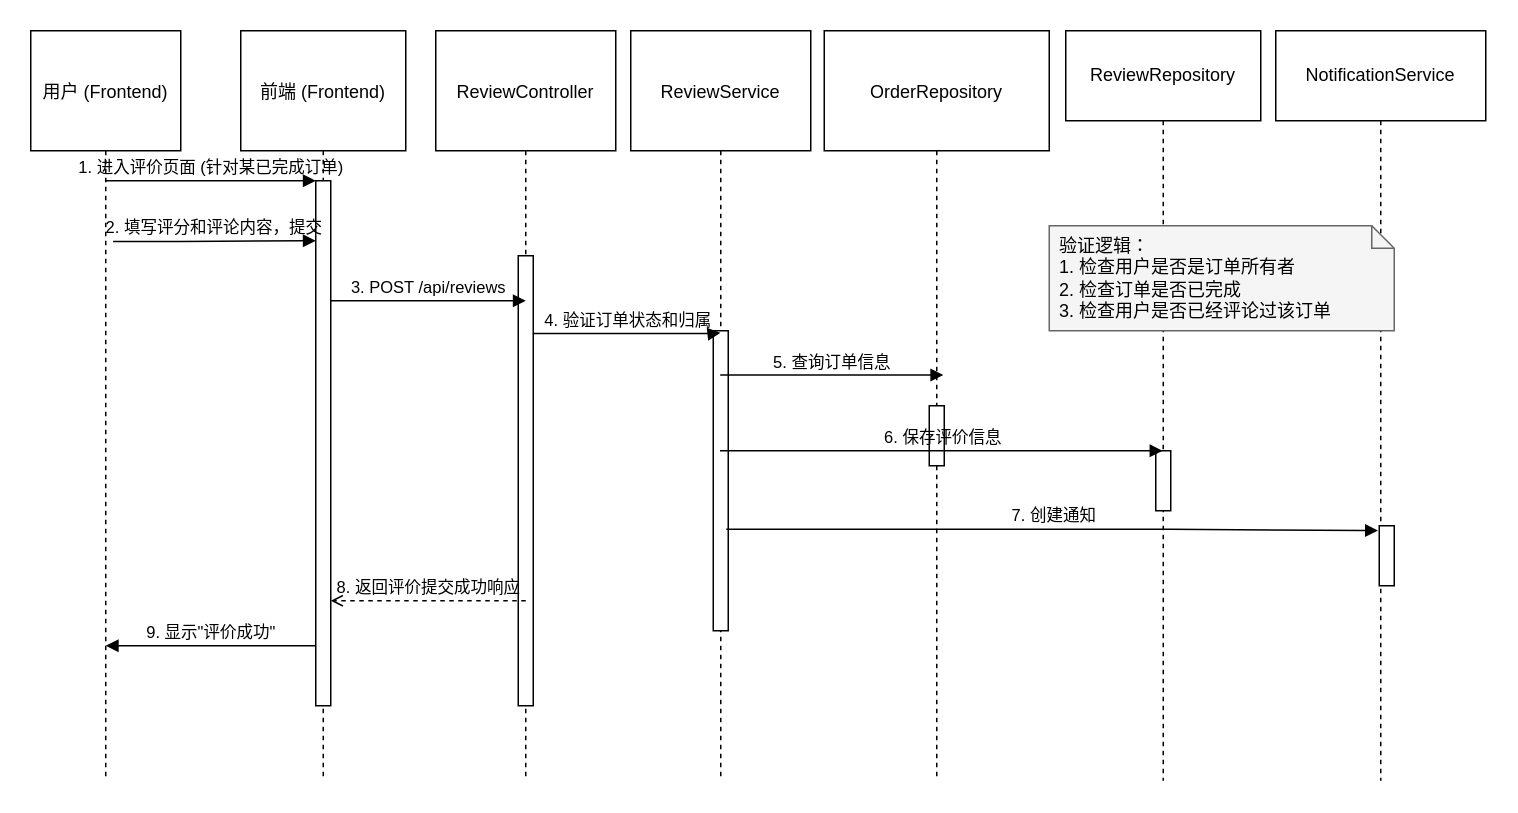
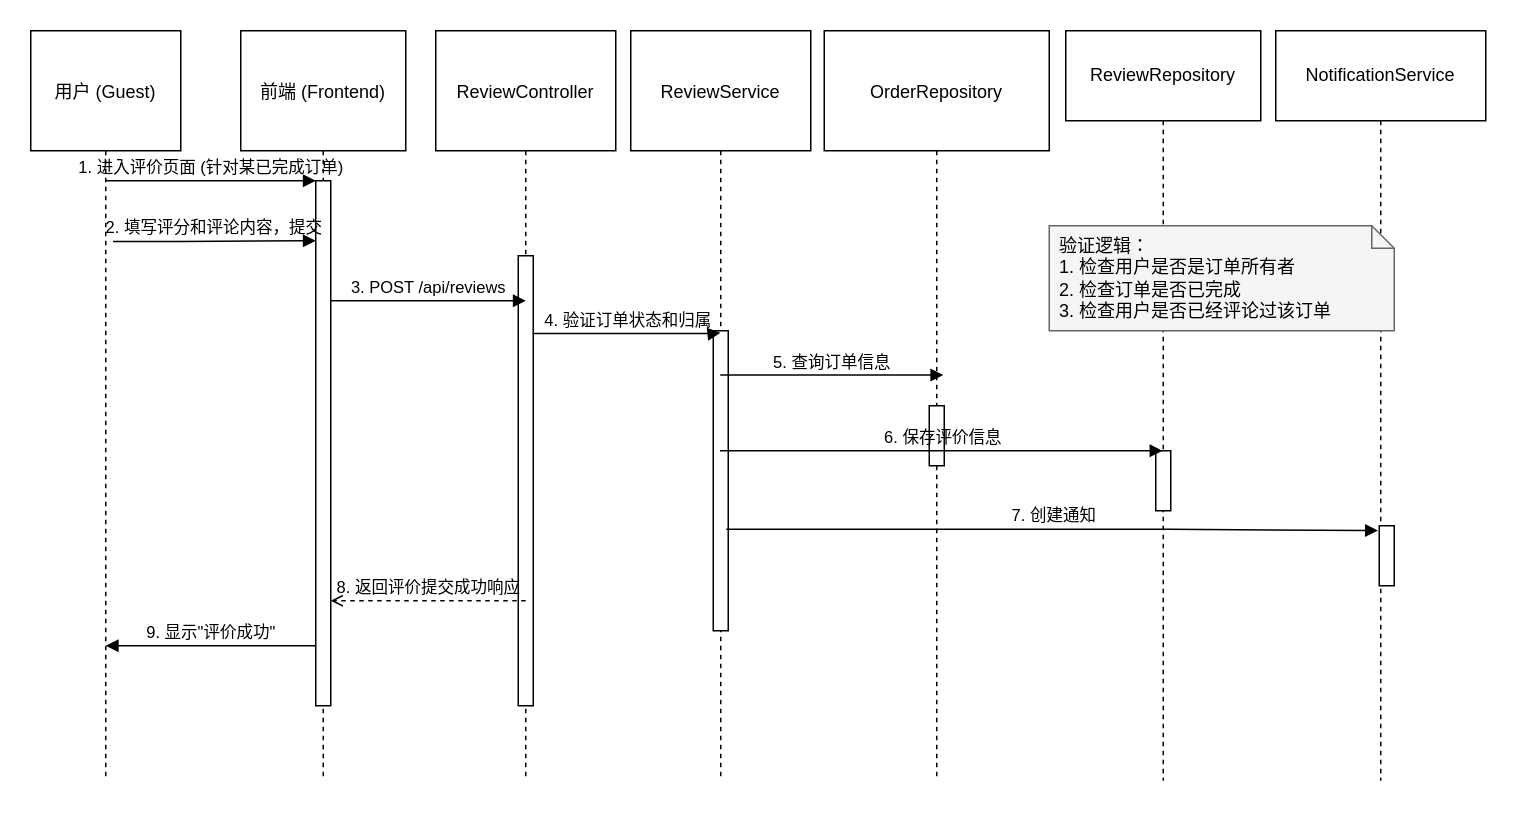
- <mxCell id="2" value="用户 (Frontend)" style="shape=umlLifeline;perimeter=lifelinePerimeter;container=1;collapsible=0;recursiveResize=0;rounded=0;shadow=0;strokeWidth=1;size=80;" parent="1" vertex="1"><mxGeometry x="20" y="20" width="100" height="500" as="geometry" /></mxCell>
+ <mxCell id="2" value="用户 (Guest)" style="shape=umlLifeline;perimeter=lifelinePerimeter;container=1;collapsible=0;recursiveResize=0;rounded=0;shadow=0;strokeWidth=1;size=80;" parent="1" vertex="1"><mxGeometry x="20" y="20" width="100" height="500" as="geometry" /></mxCell>
